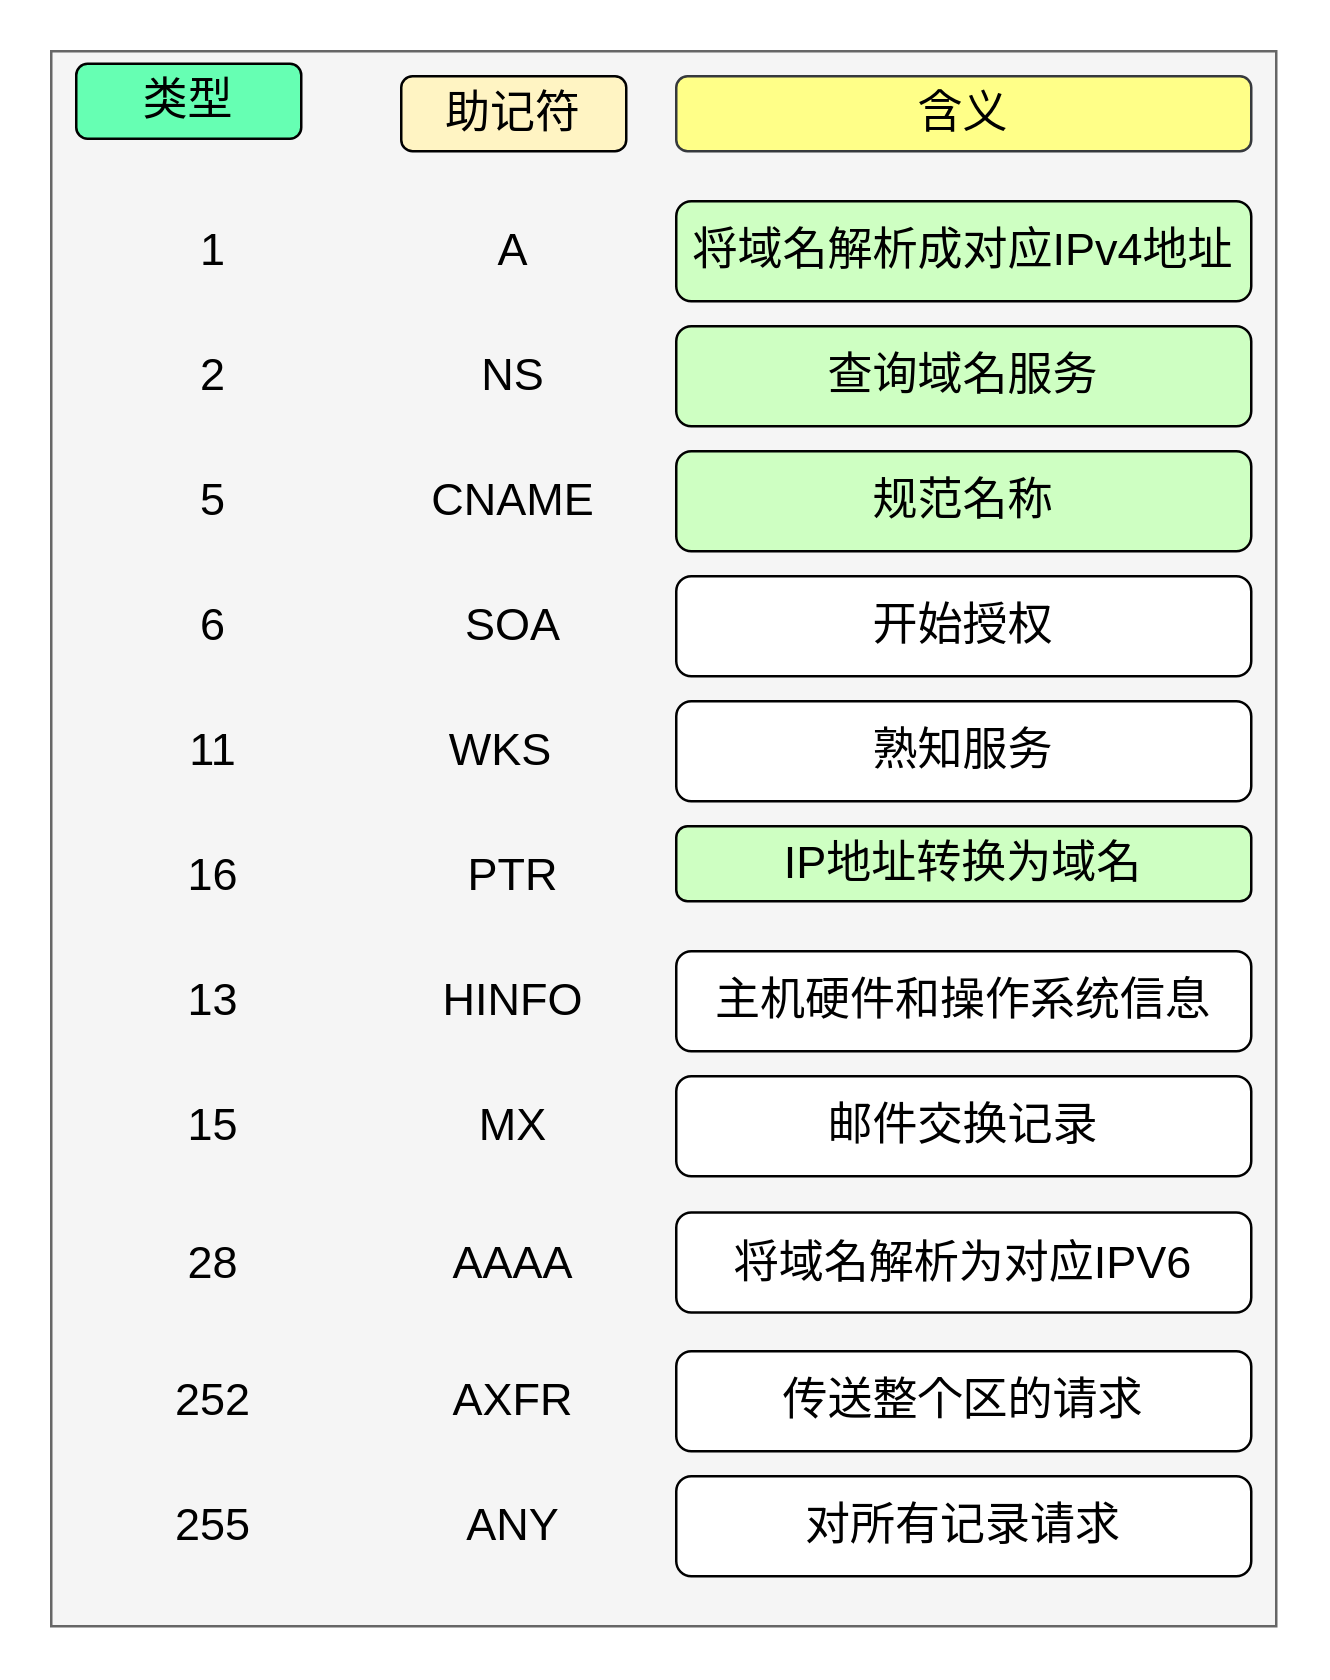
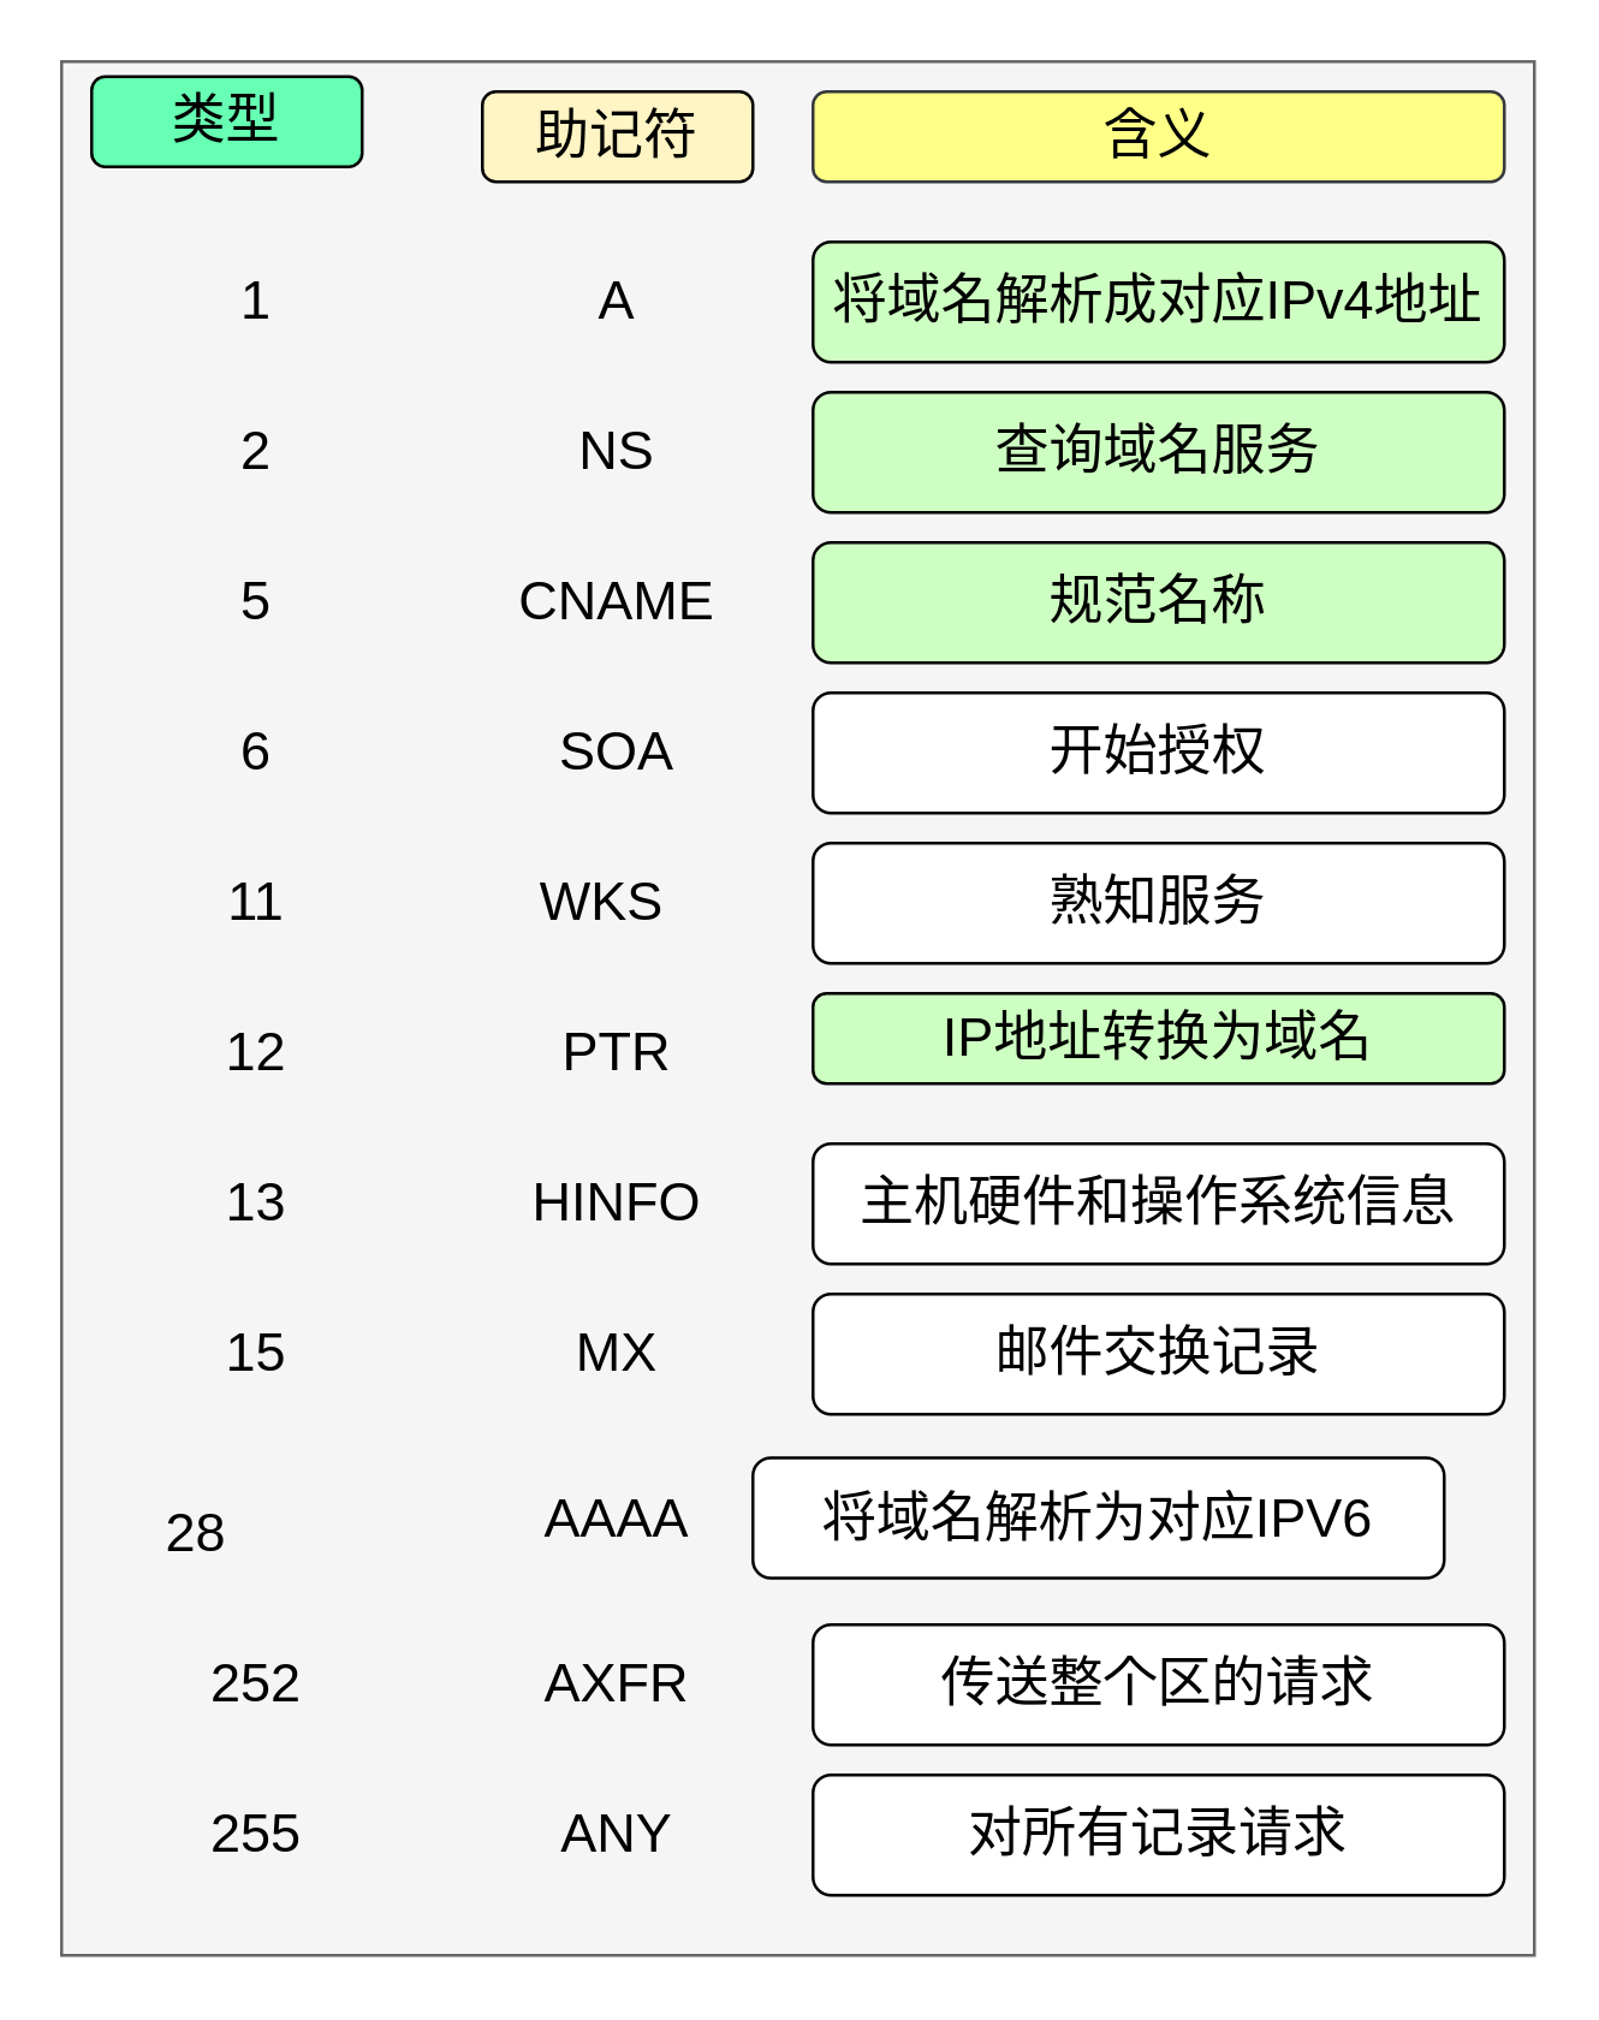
- <mxCell id="21" value="16" style="text;html=1;strokeColor=none;fillColor=none;align=center;verticalAlign=middle;whiteSpace=wrap;rounded=0;fontSize=18;" vertex="1" parent="1"><mxGeometry x="65" y="340" width="40" height="20" as="geometry" /></mxCell>
+ <mxCell id="21" value="12" style="text;html=1;strokeColor=none;fillColor=none;align=center;verticalAlign=middle;whiteSpace=wrap;rounded=0;fontSize=18;" vertex="1" parent="1"><mxGeometry x="65" y="340" width="40" height="20" as="geometry" /></mxCell>
- <mxCell id="31" value="28" style="text;html=1;strokeColor=none;fillColor=none;align=center;verticalAlign=middle;whiteSpace=wrap;rounded=0;fontSize=18;" vertex="1" parent="1"><mxGeometry x="65" y="494.5" width="40" height="20" as="geometry" /></mxCell>
+ <mxCell id="31" value="28" style="text;html=1;strokeColor=none;fillColor=none;align=center;verticalAlign=middle;whiteSpace=wrap;rounded=0;fontSize=18;" vertex="1" parent="1"><mxGeometry x="45" y="499.5" width="40" height="20" as="geometry" /></mxCell>
- <mxCell id="30" value="将域名解析为对应IPV6" style="rounded=1;whiteSpace=wrap;html=1;fontSize=18;" vertex="1" parent="1"><mxGeometry x="270" y="484.5" width="230" height="40" as="geometry" /></mxCell>
+ <mxCell id="30" value="将域名解析为对应IPV6" style="rounded=1;whiteSpace=wrap;html=1;fontSize=18;" vertex="1" parent="1"><mxGeometry x="250" y="484.5" width="230" height="40" as="geometry" /></mxCell>
